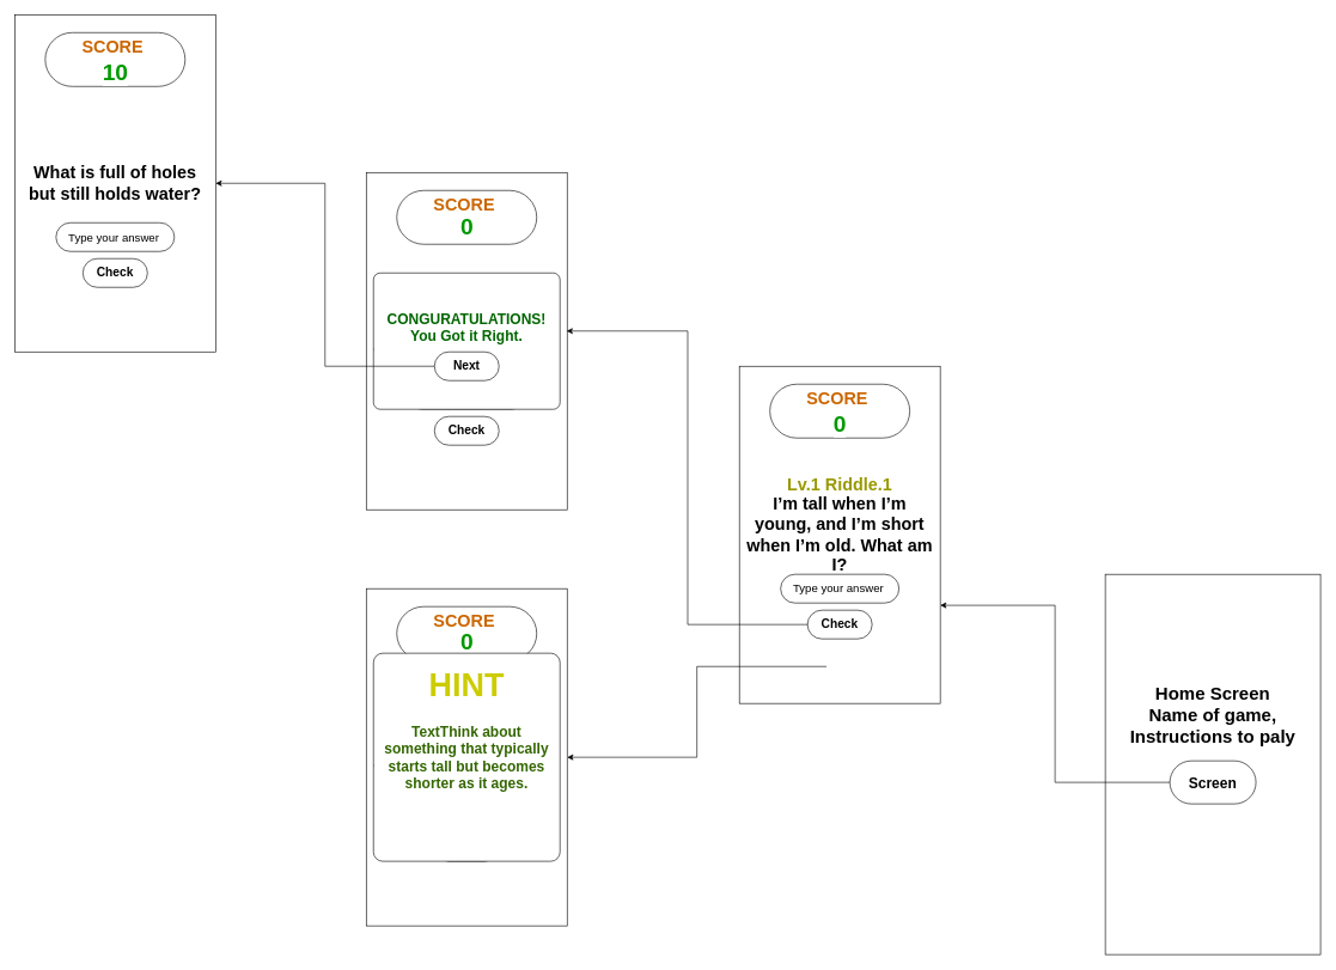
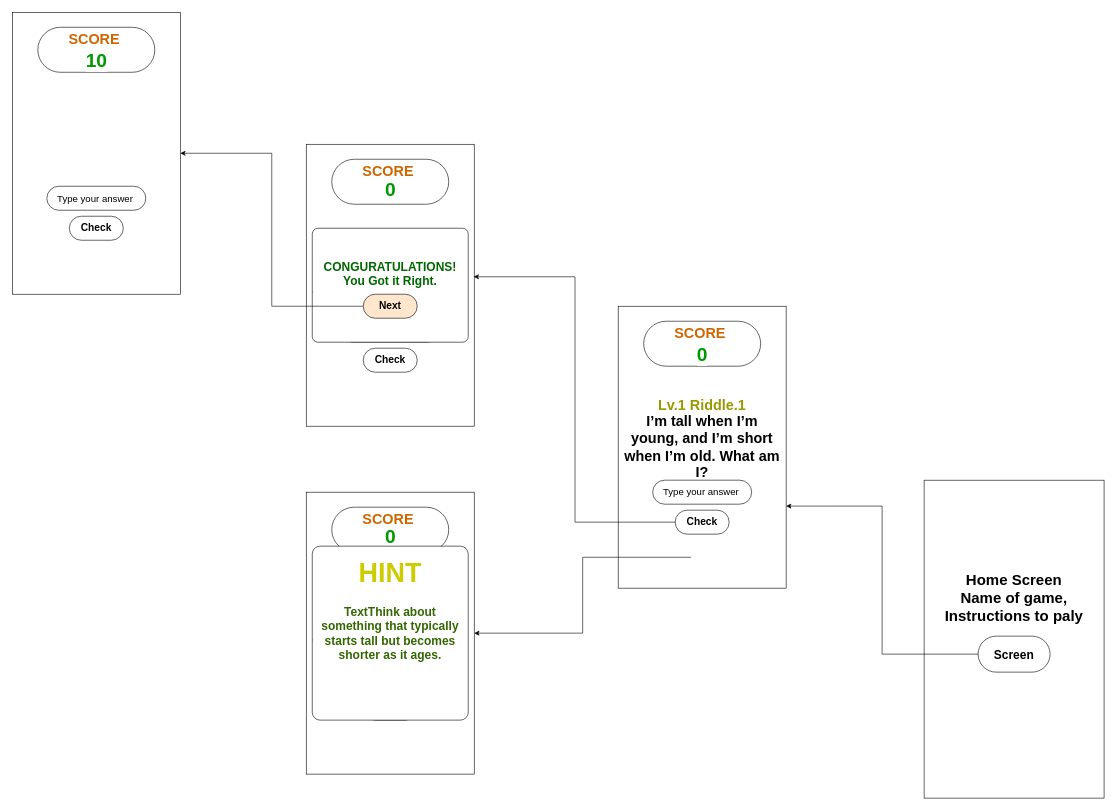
- <mxCell id="43" value="What is full of holes but still holds water?" style="text;strokeColor=none;align=center;fillColor=none;html=1;verticalAlign=middle;whiteSpace=wrap;rounded=0;shadow=0;fillStyle=solid;fontSize=24;fontStyle=1" parent="1" vertex="1"><mxGeometry x="25" y="228.75" width="270" height="52.5" as="geometry" /></mxCell>
- <mxCell id="41" value="Next" style="rounded=1;whiteSpace=wrap;html=1;labelPosition=center;verticalLabelPosition=middle;align=center;verticalAlign=middle;glass=0;autosize=0;fontStyle=1;fontSize=17;arcSize=50;" parent="1" vertex="1"><mxGeometry x="605" y="490" width="90" height="40" as="geometry" /></mxCell>
+ <mxCell id="41" value="Next" style="rounded=1;whiteSpace=wrap;html=1;labelPosition=center;verticalLabelPosition=middle;align=center;verticalAlign=middle;glass=0;autosize=0;fontStyle=1;fontSize=17;arcSize=50;fillColor=#ffe6cc;" parent="1" vertex="1"><mxGeometry x="605" y="490" width="90" height="40" as="geometry" /></mxCell>
